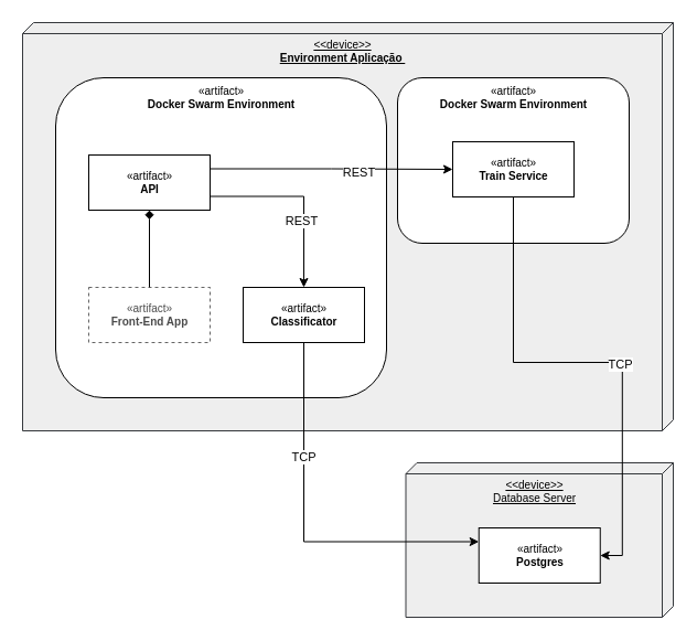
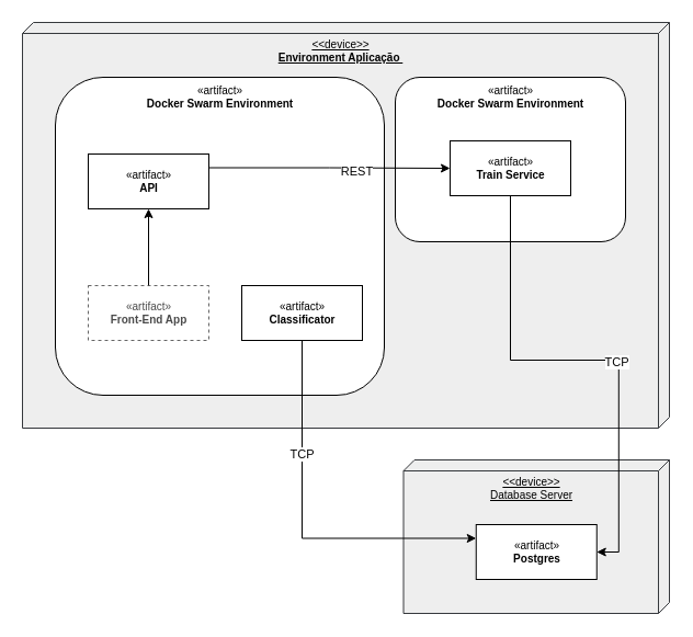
- <mxCell id="9" style="edgeStyle=orthogonalEdgeStyle;rounded=0;orthogonalLoop=1;jettySize=auto;html=1;exitX=1;exitY=0.75;exitDx=0;exitDy=0;entryX=0.5;entryY=0;entryDx=0;entryDy=0;" edge="1" parent="1" source="11" target="14"><mxGeometry relative="1" as="geometry" /></mxCell>
- <mxCell id="10" value="REST" style="edgeLabel;html=1;align=center;verticalAlign=middle;resizable=0;points=[];" vertex="1" connectable="0" parent="9"><mxGeometry x="0.279" y="-3" relative="1" as="geometry"><mxPoint as="offset" /></mxGeometry></mxCell>
- <mxCell id="16" style="edgeStyle=orthogonalEdgeStyle;rounded=0;orthogonalLoop=1;jettySize=auto;html=1;exitX=0.5;exitY=0;exitDx=0;exitDy=0;endArrow=diamond;" parent="1" source="17" target="11" edge="1"><mxGeometry relative="1" as="geometry" /></mxCell>
+ <mxCell id="16" style="edgeStyle=orthogonalEdgeStyle;rounded=0;orthogonalLoop=1;jettySize=auto;html=1;exitX=0.5;exitY=0;exitDx=0;exitDy=0;" parent="1" source="17" target="11" edge="1"><mxGeometry relative="1" as="geometry" /></mxCell>
